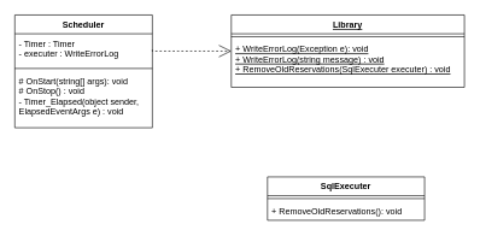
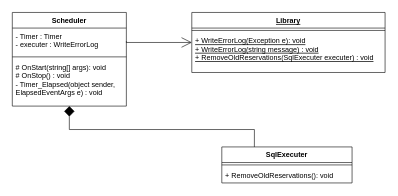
- <mxCell id="13" style="edgeStyle=orthogonalEdgeStyle;rounded=0;orthogonalLoop=1;jettySize=auto;html=1;exitX=1;exitY=0.5;exitDx=0;exitDy=0;endArrow=open;endFill=0;endSize=15;dashed=1;" edge="1" parent="1" source="3" target="6"><mxGeometry relative="1" as="geometry"><Array as="points"><mxPoint x="210" y="70" /></Array></mxGeometry></mxCell>
+ <mxCell id="13" style="edgeStyle=orthogonalEdgeStyle;rounded=0;orthogonalLoop=1;jettySize=auto;html=1;exitX=1;exitY=0.5;exitDx=0;exitDy=0;endArrow=open;endFill=0;endSize=15;" edge="1" parent="1" source="3" target="6"><mxGeometry relative="1" as="geometry"><Array as="points"><mxPoint x="210" y="70" /></Array></mxGeometry></mxCell>
+ <mxCell id="9" style="edgeStyle=orthogonalEdgeStyle;rounded=0;orthogonalLoop=1;jettySize=auto;html=1;exitX=0.25;exitY=0;exitDx=0;exitDy=0;endArrow=diamond;endFill=1;endSize=15;" edge="1" parent="1" source="10" target="2"><mxGeometry relative="1" as="geometry" /></mxCell>
